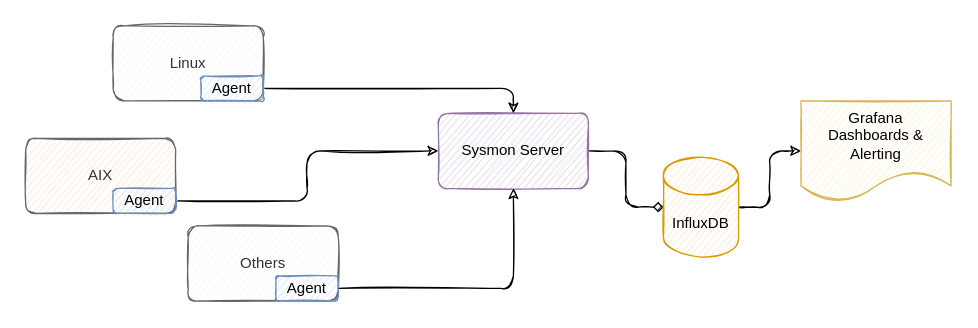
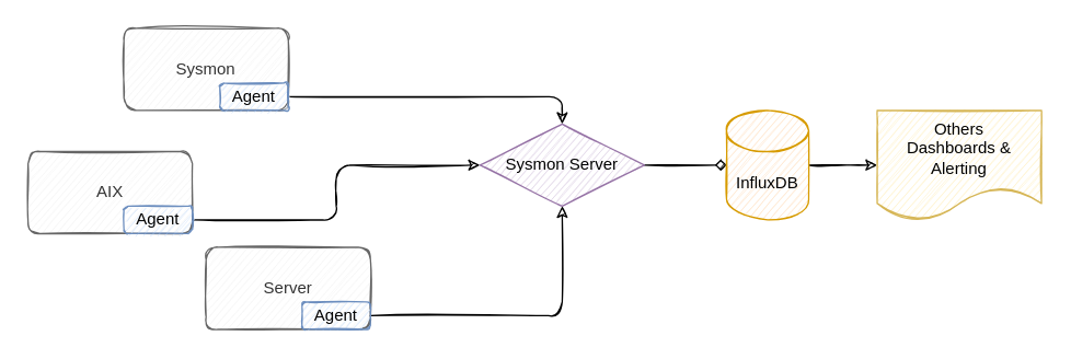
- <mxCell id="2" value="Linux" style="rounded=1;whiteSpace=wrap;html=1;sketch=1;fillColor=#f5f5f5;fontColor=#333333;strokeColor=#666666;" vertex="1" parent="1"><mxGeometry x="90" y="20" width="120" height="60" as="geometry" /></mxCell>
+ <mxCell id="2" value="Sysmon" style="rounded=1;whiteSpace=wrap;html=1;sketch=1;fillColor=#f5f5f5;fontColor=#333333;strokeColor=#666666;" vertex="1" parent="1"><mxGeometry x="90" y="20" width="120" height="60" as="geometry" /></mxCell>
- <mxCell id="8" value="Grafana&lt;br&gt;Dashboards &amp;amp; Alerting" style="shape=document;whiteSpace=wrap;html=1;boundedLbl=1;sketch=1;fillColor=#fff2cc;strokeColor=#d6b656;" vertex="1" parent="1"><mxGeometry x="640" y="80" width="120" height="80" as="geometry" /></mxCell>
+ <mxCell id="8" value="Others&lt;br&gt;Dashboards &amp;amp; Alerting" style="shape=document;whiteSpace=wrap;html=1;boundedLbl=1;sketch=1;fillColor=#fff2cc;strokeColor=#d6b656;" vertex="1" parent="1"><mxGeometry x="640" y="80" width="120" height="80" as="geometry" /></mxCell>
- <mxCell id="5" value="Sysmon Server" style="rounded=1;whiteSpace=wrap;html=1;sketch=1;fillColor=#e1d5e7;strokeColor=#9673a6;" vertex="1" parent="1"><mxGeometry x="350" y="90" width="120" height="60" as="geometry" /></mxCell>
+ <mxCell id="5" value="Sysmon Server" style="rhombus;whiteSpace=wrap;html=1;sketch=1;fillColor=#e1d5e7;strokeColor=#9673a6;" vertex="1" parent="1"><mxGeometry x="350" y="90" width="120" height="60" as="geometry" /></mxCell>
- <mxCell id="3" value="AIX" style="rounded=1;whiteSpace=wrap;html=1;sketch=1;fillColor=#ffe6cc;fontColor=#333333;strokeColor=#666666;" vertex="1" parent="1"><mxGeometry x="20" y="110" width="120" height="60" as="geometry" /></mxCell>
+ <mxCell id="3" value="AIX" style="rounded=1;whiteSpace=wrap;html=1;sketch=1;fillColor=#f5f5f5;fontColor=#333333;strokeColor=#666666;" vertex="1" parent="1"><mxGeometry x="20" y="110" width="120" height="60" as="geometry" /></mxCell>
- <mxCell id="7" value="InfluxDB" style="shape=cylinder3;whiteSpace=wrap;html=1;boundedLbl=1;backgroundOutline=1;size=15;sketch=1;fillColor=#ffe6cc;strokeColor=#d79b00;" vertex="1" parent="1"><mxGeometry x="530" y="125" width="60" height="80" as="geometry" /></mxCell>
+ <mxCell id="7" value="InfluxDB" style="shape=cylinder3;whiteSpace=wrap;html=1;boundedLbl=1;backgroundOutline=1;size=15;sketch=1;fillColor=#ffe6cc;strokeColor=#d79b00;" vertex="1" parent="1"><mxGeometry x="530" y="80" width="60" height="80" as="geometry" /></mxCell>
- <mxCell id="9" value="Others" style="rounded=1;whiteSpace=wrap;html=1;sketch=1;fillColor=#f5f5f5;fontColor=#333333;strokeColor=#666666;" vertex="1" parent="1"><mxGeometry x="150" y="180" width="120" height="60" as="geometry" /></mxCell>
+ <mxCell id="9" value="Server" style="rounded=1;whiteSpace=wrap;html=1;sketch=1;fillColor=#f5f5f5;fontColor=#333333;strokeColor=#666666;" vertex="1" parent="1"><mxGeometry x="150" y="180" width="120" height="60" as="geometry" /></mxCell>
